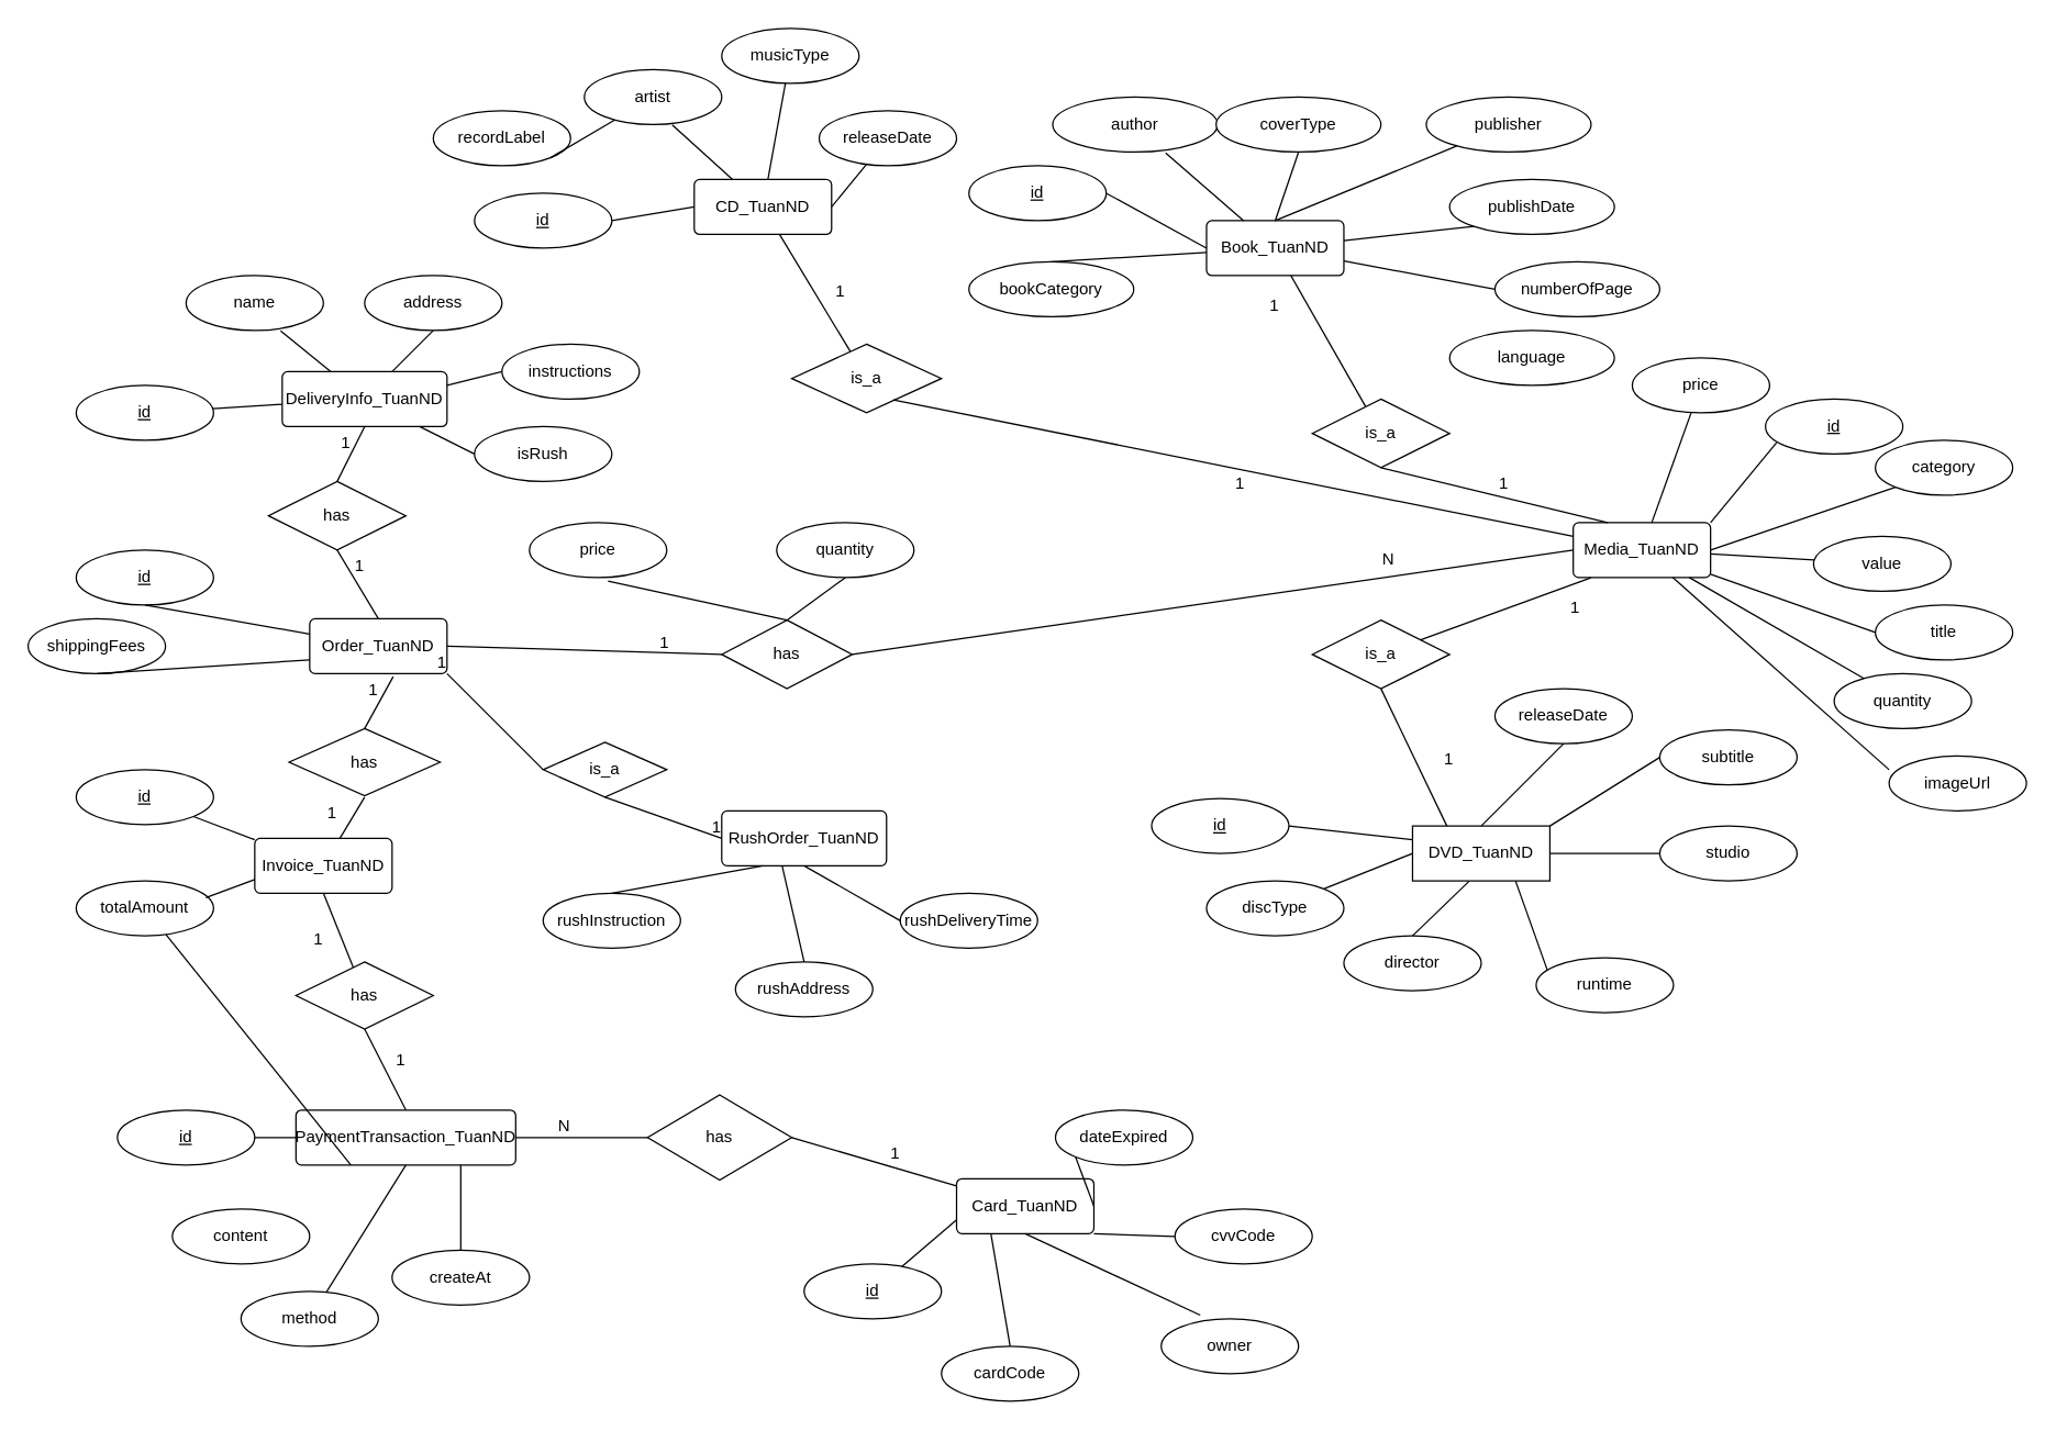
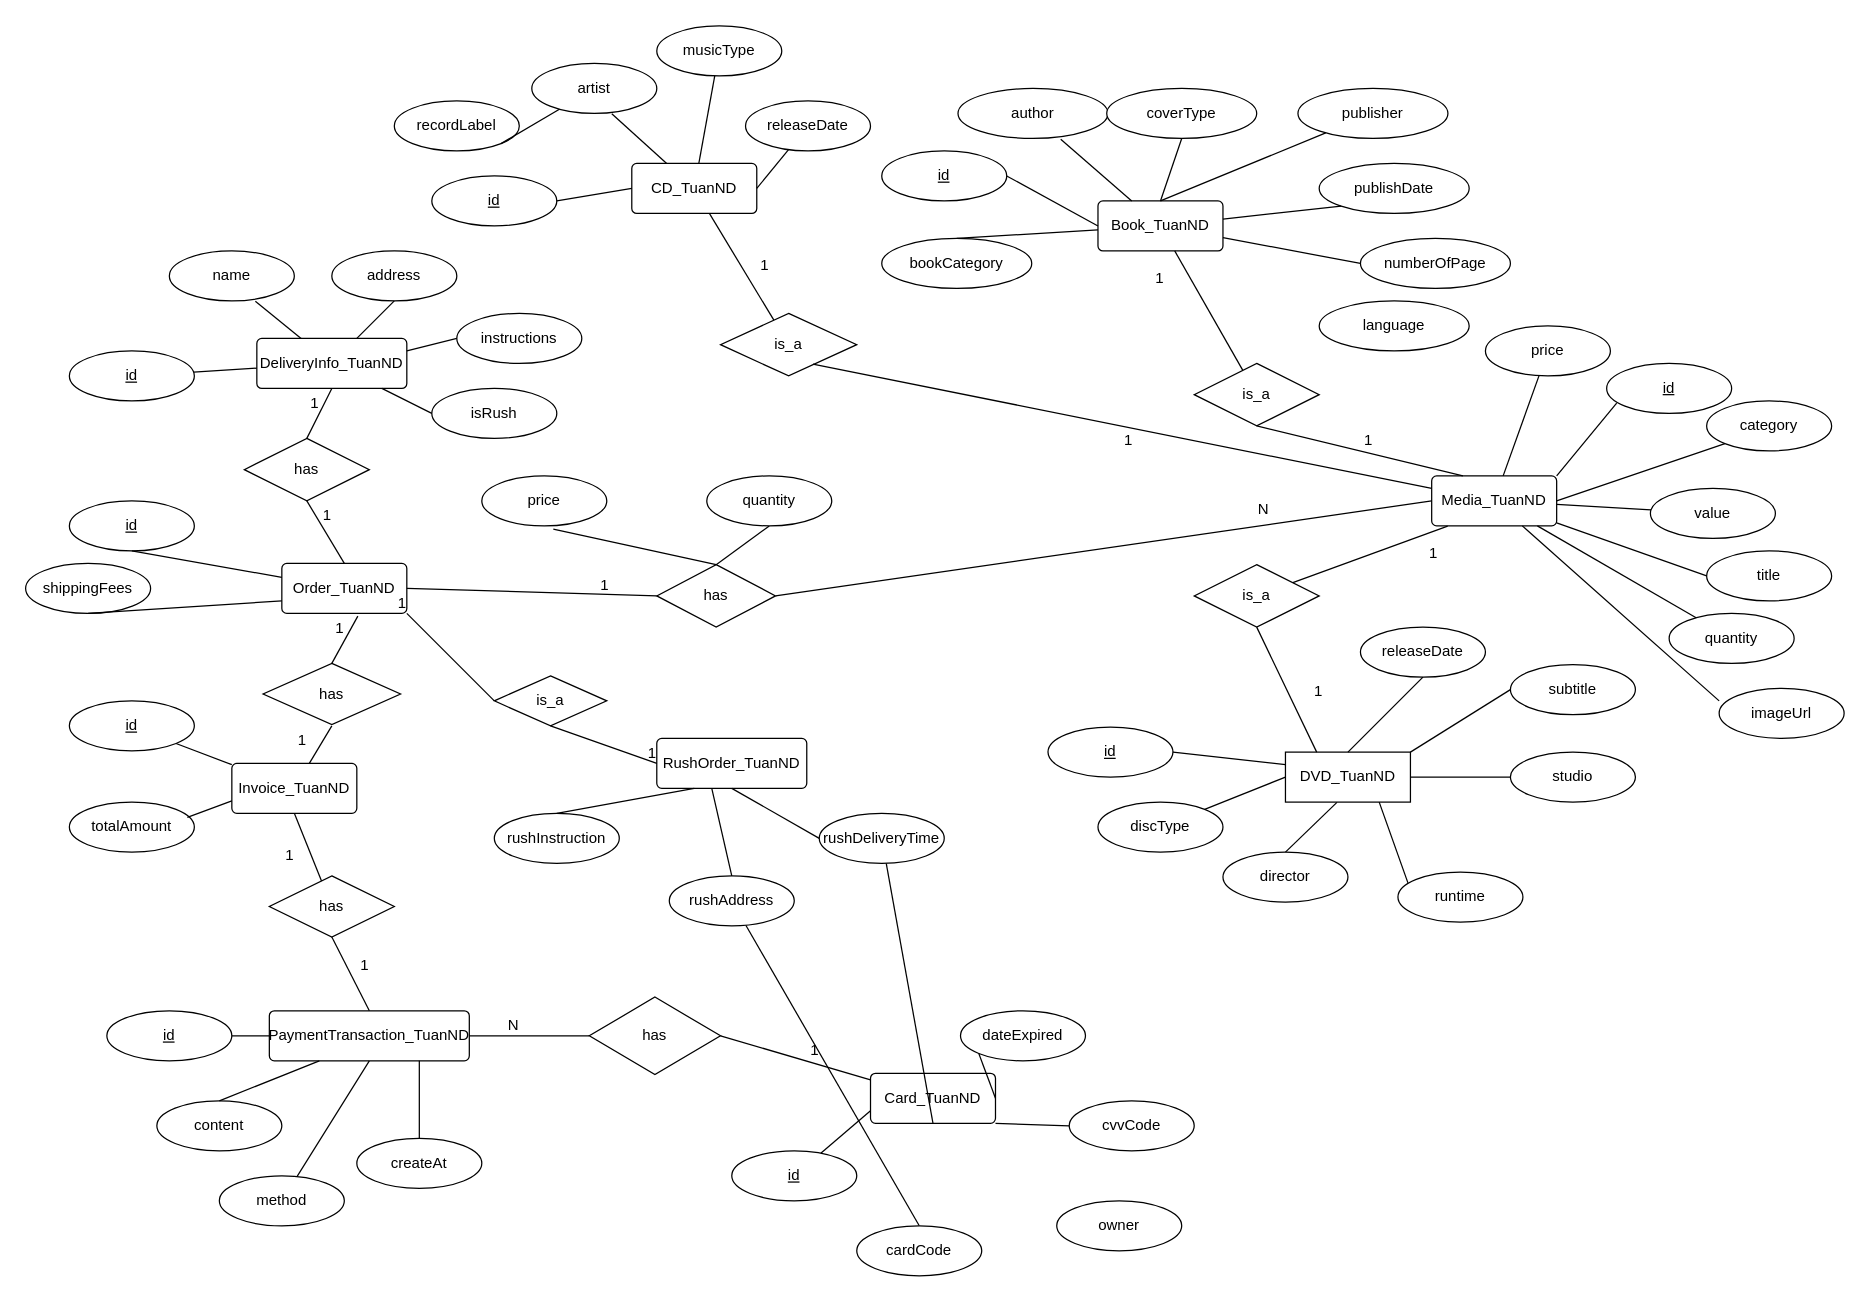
- <mxCell id="63" value="" style="endArrow=none;html=1;rounded=0;exitX=0.25;exitY=1;exitDx=0;exitDy=0;" parent="1" source="8" target="51" edge="1"><mxGeometry width="50" height="50" relative="1" as="geometry"><mxPoint x="535" y="460" as="sourcePoint" /><mxPoint x="585" y="450" as="targetPoint" /></mxGeometry></mxCell>
+ <mxCell id="63" value="" style="endArrow=none;html=1;rounded=0;entryX=0.5;entryY=0;entryDx=0;entryDy=0;exitX=0.25;exitY=1;exitDx=0;exitDy=0;" parent="1" source="8" target="55" edge="1"><mxGeometry width="50" height="50" relative="1" as="geometry"><mxPoint x="535" y="460" as="sourcePoint" /><mxPoint x="585" y="450" as="targetPoint" /></mxGeometry></mxCell>
- <mxCell id="58" value="" style="endArrow=none;html=1;rounded=0;entryX=0.284;entryY=-0.065;entryDx=0;entryDy=0;exitX=0.5;exitY=1;exitDx=0;exitDy=0;entryPerimeter=0;" parent="1" source="9" target="68" edge="1"><mxGeometry width="50" height="50" relative="1" as="geometry"><mxPoint x="476" y="528" as="sourcePoint" /><mxPoint x="526" y="518" as="targetPoint" /></mxGeometry></mxCell>
+ <mxCell id="58" value="" style="endArrow=none;html=1;rounded=0;exitX=0.5;exitY=1;exitDx=0;exitDy=0;" parent="1" source="9" target="148" edge="1"><mxGeometry width="50" height="50" relative="1" as="geometry"><mxPoint x="476" y="528" as="sourcePoint" /><mxPoint x="526" y="518" as="targetPoint" /></mxGeometry></mxCell>
- <mxCell id="59" value="" style="endArrow=none;html=1;rounded=0;entryX=0.25;entryY=1;entryDx=0;entryDy=0;exitX=0.5;exitY=0;exitDx=0;exitDy=0;" parent="1" source="69" target="9" edge="1"><mxGeometry width="50" height="50" relative="1" as="geometry"><mxPoint x="486" y="538" as="sourcePoint" /><mxPoint x="536" y="528" as="targetPoint" /></mxGeometry></mxCell>
+ <mxCell id="59" value="" style="endArrow=none;html=1;rounded=0;exitX=0.5;exitY=0;exitDx=0;exitDy=0;" parent="1" source="69" target="146" edge="1"><mxGeometry width="50" height="50" relative="1" as="geometry"><mxPoint x="486" y="538" as="sourcePoint" /><mxPoint x="536" y="528" as="targetPoint" /></mxGeometry></mxCell>
